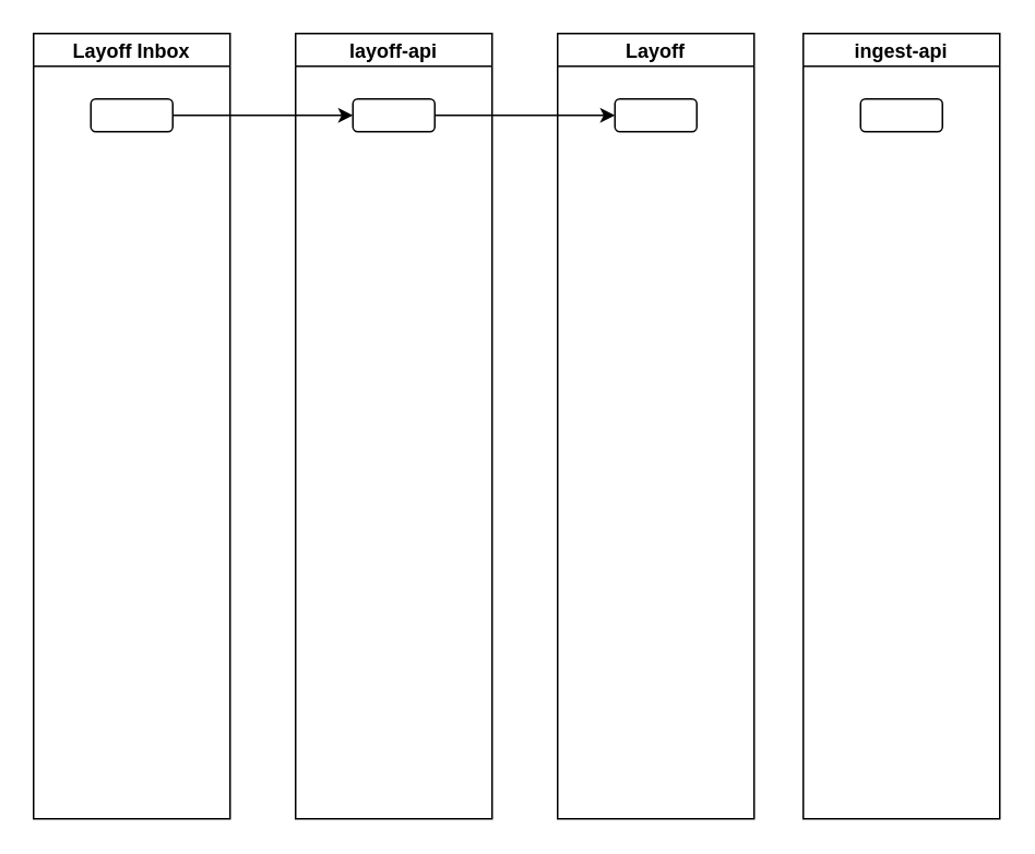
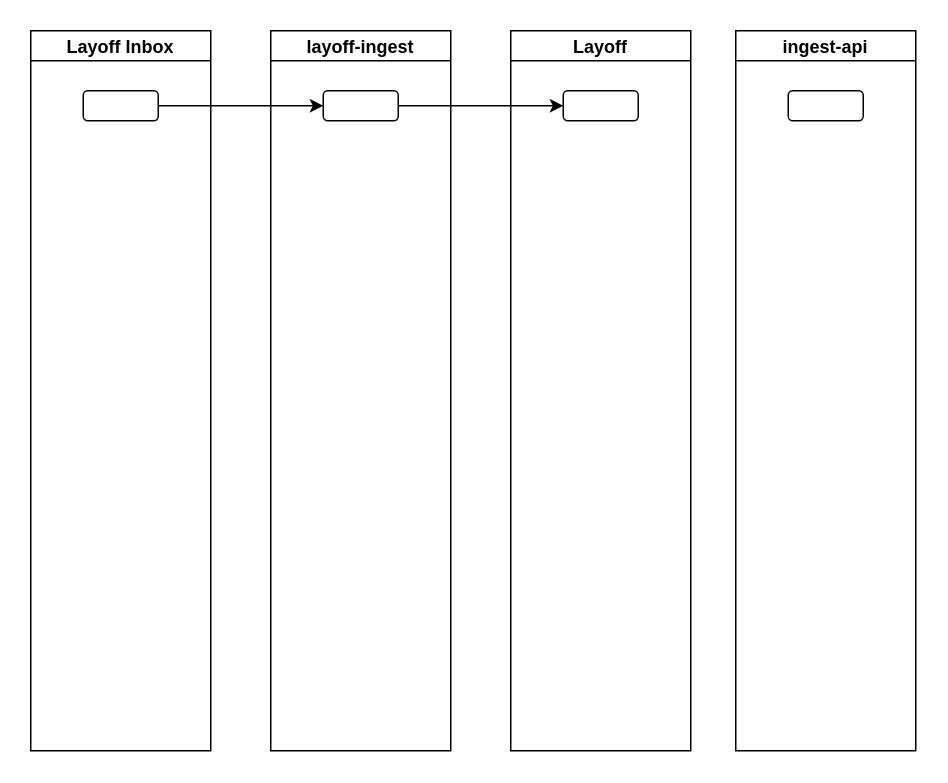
- <mxCell id="4" value="layoff-api" style="swimlane;startSize=20;" vertex="1" parent="1"><mxGeometry x="180" y="20" width="120" height="480" as="geometry" /></mxCell>
+ <mxCell id="4" value="layoff-ingest" style="swimlane;startSize=20;" vertex="1" parent="1"><mxGeometry x="180" y="20" width="120" height="480" as="geometry" /></mxCell>
